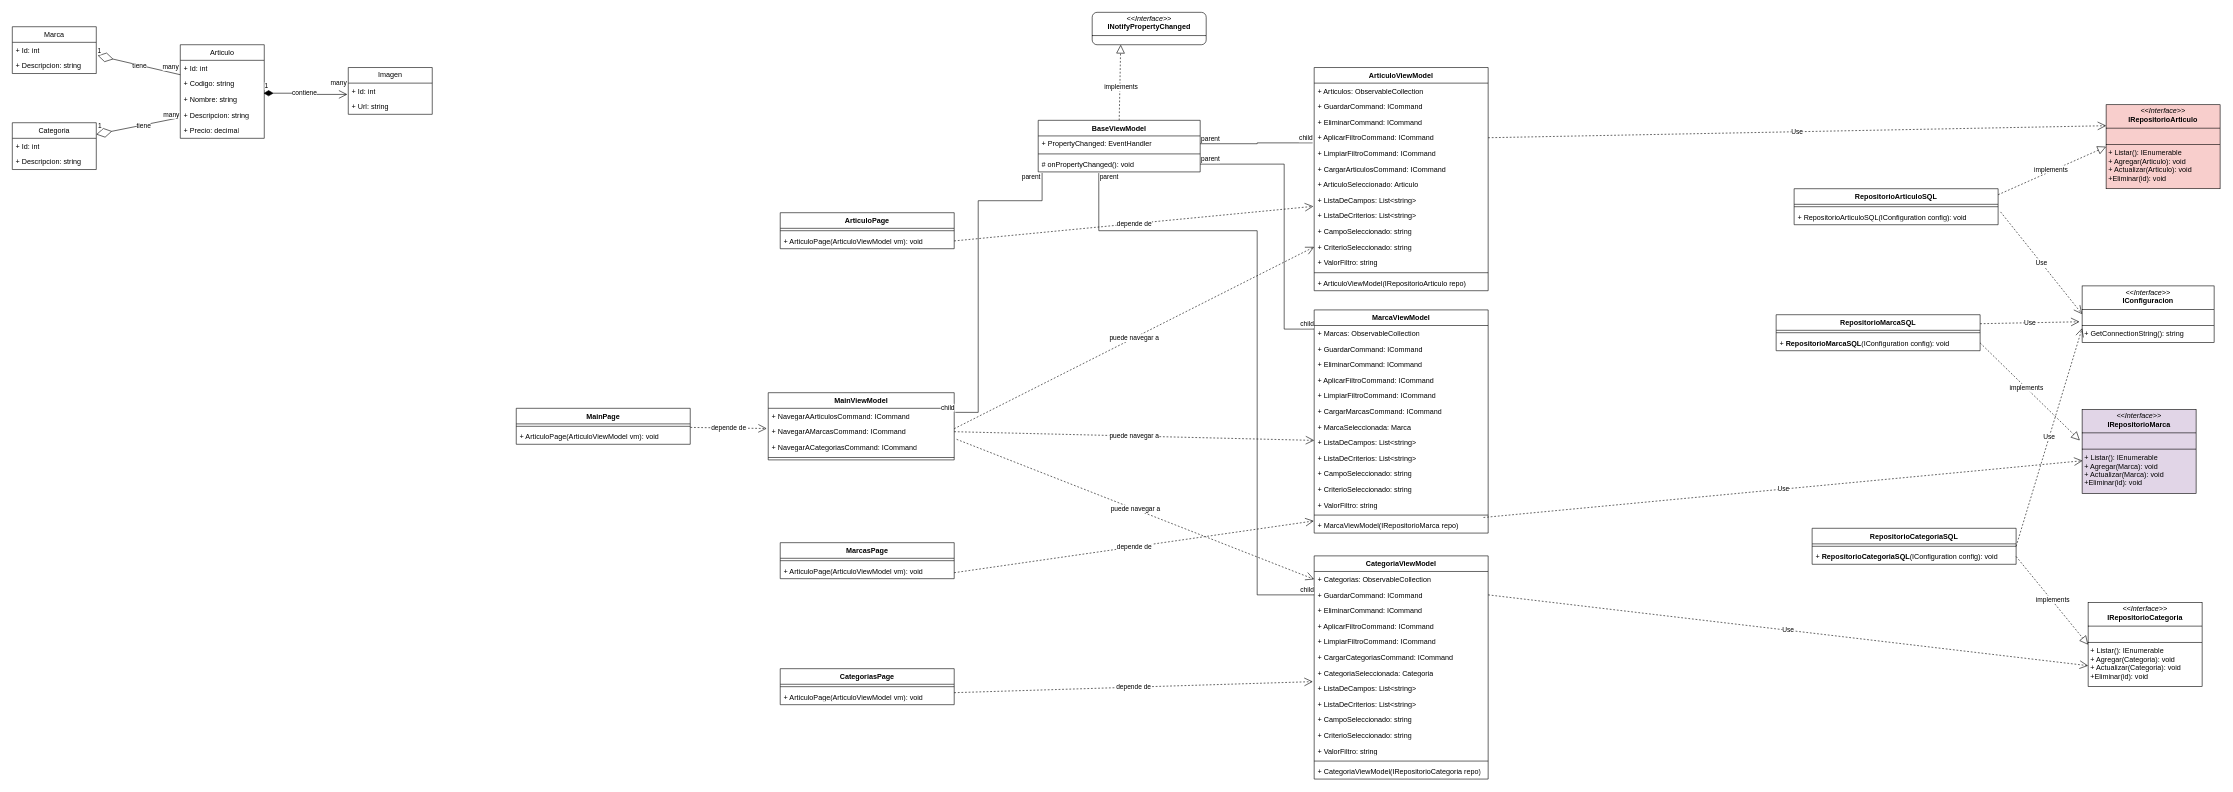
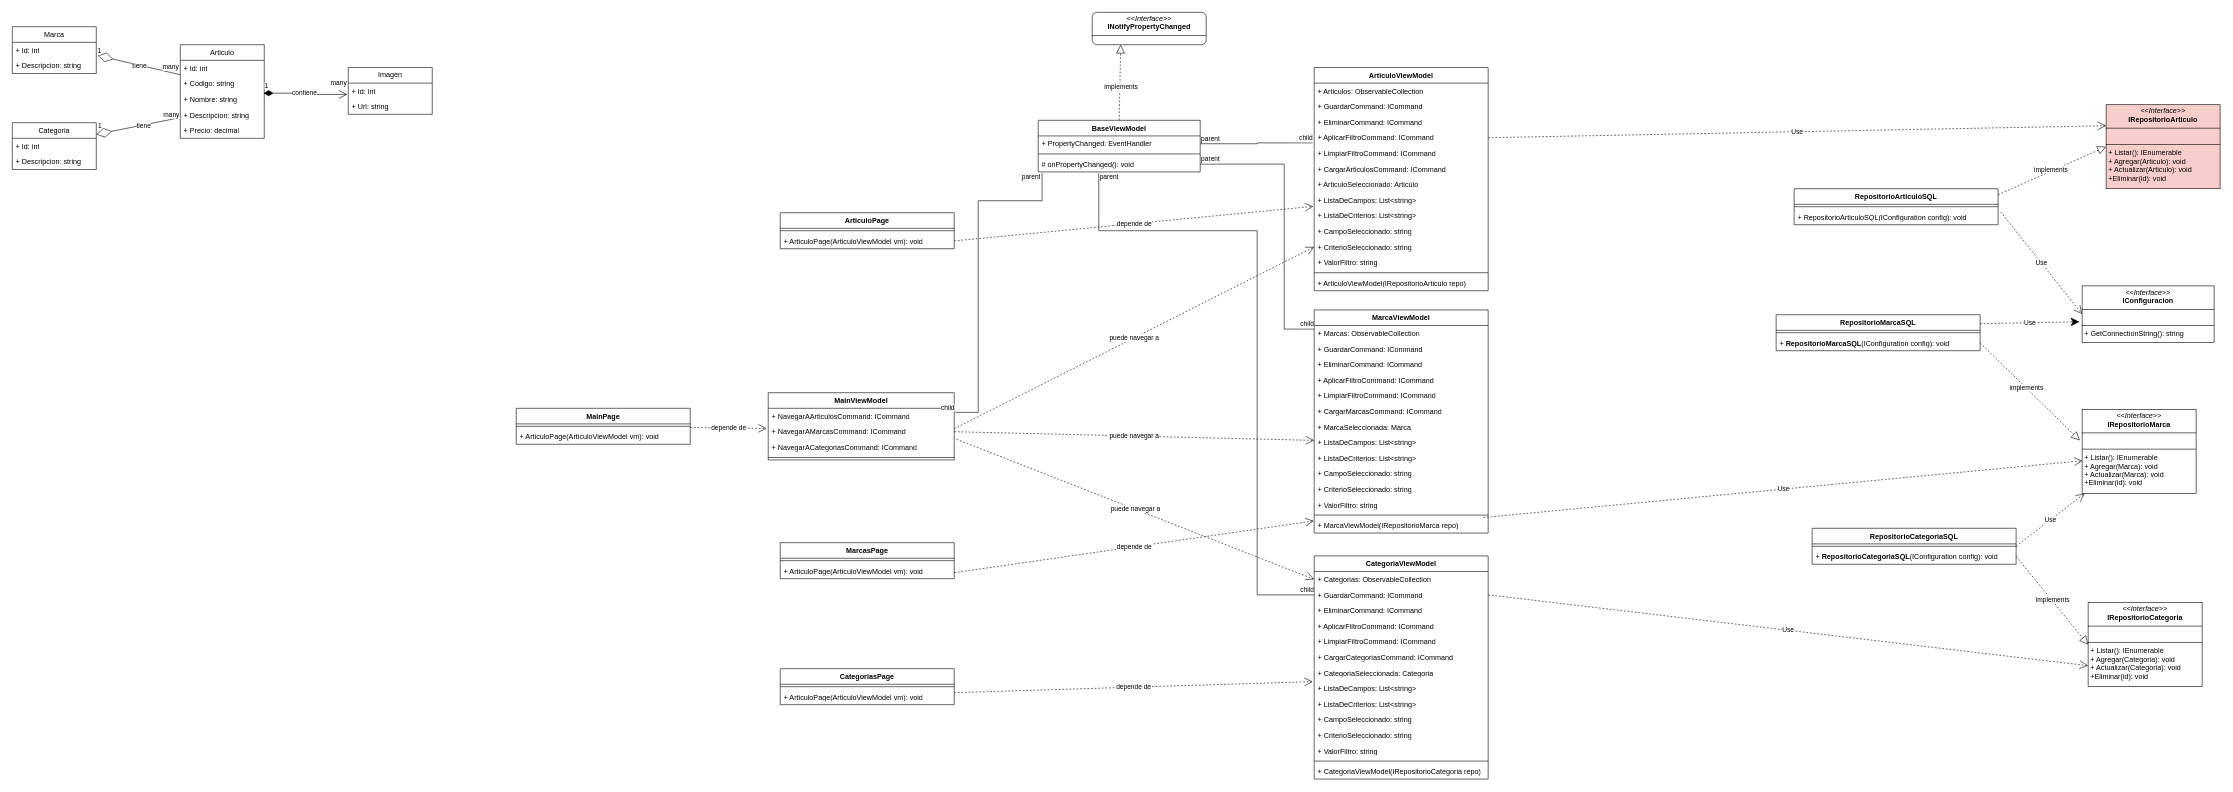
- <mxCell id="87" value="Use" style="endArrow=open;endSize=12;dashed=1;html=1;rounded=0;exitX=1;exitY=0.25;exitDx=0;exitDy=0;entryX=-0.02;entryY=0.636;entryDx=0;entryDy=0;entryPerimeter=0;" edge="1" parent="1" source="80" target="76"><mxGeometry width="160" relative="1" as="geometry"><mxPoint x="3280" y="524" as="sourcePoint" /><mxPoint x="3426" y="632" as="targetPoint" /></mxGeometry></mxCell>
+ <mxCell id="87" value="Use" style="endArrow=classic;endSize=12;dashed=1;html=1;rounded=0;exitX=1;exitY=0.25;exitDx=0;exitDy=0;entryX=-0.02;entryY=0.636;entryDx=0;entryDy=0;entryPerimeter=0;" edge="1" parent="1" source="80" target="76"><mxGeometry width="160" relative="1" as="geometry"><mxPoint x="3280" y="524" as="sourcePoint" /><mxPoint x="3426" y="632" as="targetPoint" /></mxGeometry></mxCell>
- <mxCell id="48" value="&lt;p style=&quot;margin:0px;margin-top:4px;text-align:center;&quot;&gt;&lt;i&gt;&amp;lt;&amp;lt;Interface&amp;gt;&amp;gt;&lt;/i&gt;&lt;br&gt;&lt;b&gt;IRepositorioMarca&lt;/b&gt;&lt;/p&gt;&lt;hr size=&quot;1&quot; style=&quot;border-style:solid;&quot;&gt;&lt;p style=&quot;margin:0px;margin-left:4px;&quot;&gt;&lt;br&gt;&lt;/p&gt;&lt;hr size=&quot;1&quot; style=&quot;border-style:solid;&quot;&gt;&lt;p style=&quot;margin:0px;margin-left:4px;&quot;&gt;+ Listar(): IEnumerable&lt;br&gt;+ Agregar(Marca): void&lt;/p&gt;&lt;p style=&quot;margin:0px;margin-left:4px;&quot;&gt;+ Actualizar&lt;span style=&quot;background-color: transparent; color: light-dark(rgb(0, 0, 0), rgb(255, 255, 255));&quot;&gt;(Marca): void&lt;/span&gt;&lt;/p&gt;&lt;p style=&quot;margin:0px;margin-left:4px;&quot;&gt;&lt;span style=&quot;background-color: transparent; color: light-dark(rgb(0, 0, 0), rgb(255, 255, 255));&quot;&gt;+Eliminar(id): void&lt;/span&gt;&lt;/p&gt;" style="verticalAlign=top;align=left;overflow=fill;html=1;whiteSpace=wrap;fillColor=#e1d5e7;" vertex="1" parent="1"><mxGeometry x="3470" y="682" width="190" height="140" as="geometry" /></mxCell>
+ <mxCell id="48" value="&lt;p style=&quot;margin:0px;margin-top:4px;text-align:center;&quot;&gt;&lt;i&gt;&amp;lt;&amp;lt;Interface&amp;gt;&amp;gt;&lt;/i&gt;&lt;br&gt;&lt;b&gt;IRepositorioMarca&lt;/b&gt;&lt;/p&gt;&lt;hr size=&quot;1&quot; style=&quot;border-style:solid;&quot;&gt;&lt;p style=&quot;margin:0px;margin-left:4px;&quot;&gt;&lt;br&gt;&lt;/p&gt;&lt;hr size=&quot;1&quot; style=&quot;border-style:solid;&quot;&gt;&lt;p style=&quot;margin:0px;margin-left:4px;&quot;&gt;+ Listar(): IEnumerable&lt;br&gt;+ Agregar(Marca): void&lt;/p&gt;&lt;p style=&quot;margin:0px;margin-left:4px;&quot;&gt;+ Actualizar&lt;span style=&quot;background-color: transparent; color: light-dark(rgb(0, 0, 0), rgb(255, 255, 255));&quot;&gt;(Marca): void&lt;/span&gt;&lt;/p&gt;&lt;p style=&quot;margin:0px;margin-left:4px;&quot;&gt;&lt;span style=&quot;background-color: transparent; color: light-dark(rgb(0, 0, 0), rgb(255, 255, 255));&quot;&gt;+Eliminar(id): void&lt;/span&gt;&lt;/p&gt;" style="verticalAlign=top;align=left;overflow=fill;html=1;whiteSpace=wrap;" vertex="1" parent="1"><mxGeometry x="3470" y="682" width="190" height="140" as="geometry" /></mxCell>
- <mxCell id="88" value="Use" style="endArrow=open;endSize=12;dashed=1;html=1;rounded=0;exitX=1;exitY=0.5;exitDx=0;exitDy=0;entryX=0;entryY=0.75;entryDx=0;entryDy=0;" edge="1" parent="1" source="83" target="76"><mxGeometry width="160" relative="1" as="geometry"><mxPoint x="3230" y="754" as="sourcePoint" /><mxPoint x="3376" y="862" as="targetPoint" /></mxGeometry></mxCell>
+ <mxCell id="88" value="Use" style="endArrow=open;endSize=12;dashed=1;html=1;rounded=0;exitX=1;exitY=0.5;exitDx=0;exitDy=0;" edge="1" parent="1" source="83" target="48"><mxGeometry width="160" relative="1" as="geometry"><mxPoint x="3230" y="754" as="sourcePoint" /><mxPoint x="3376" y="862" as="targetPoint" /></mxGeometry></mxCell>
